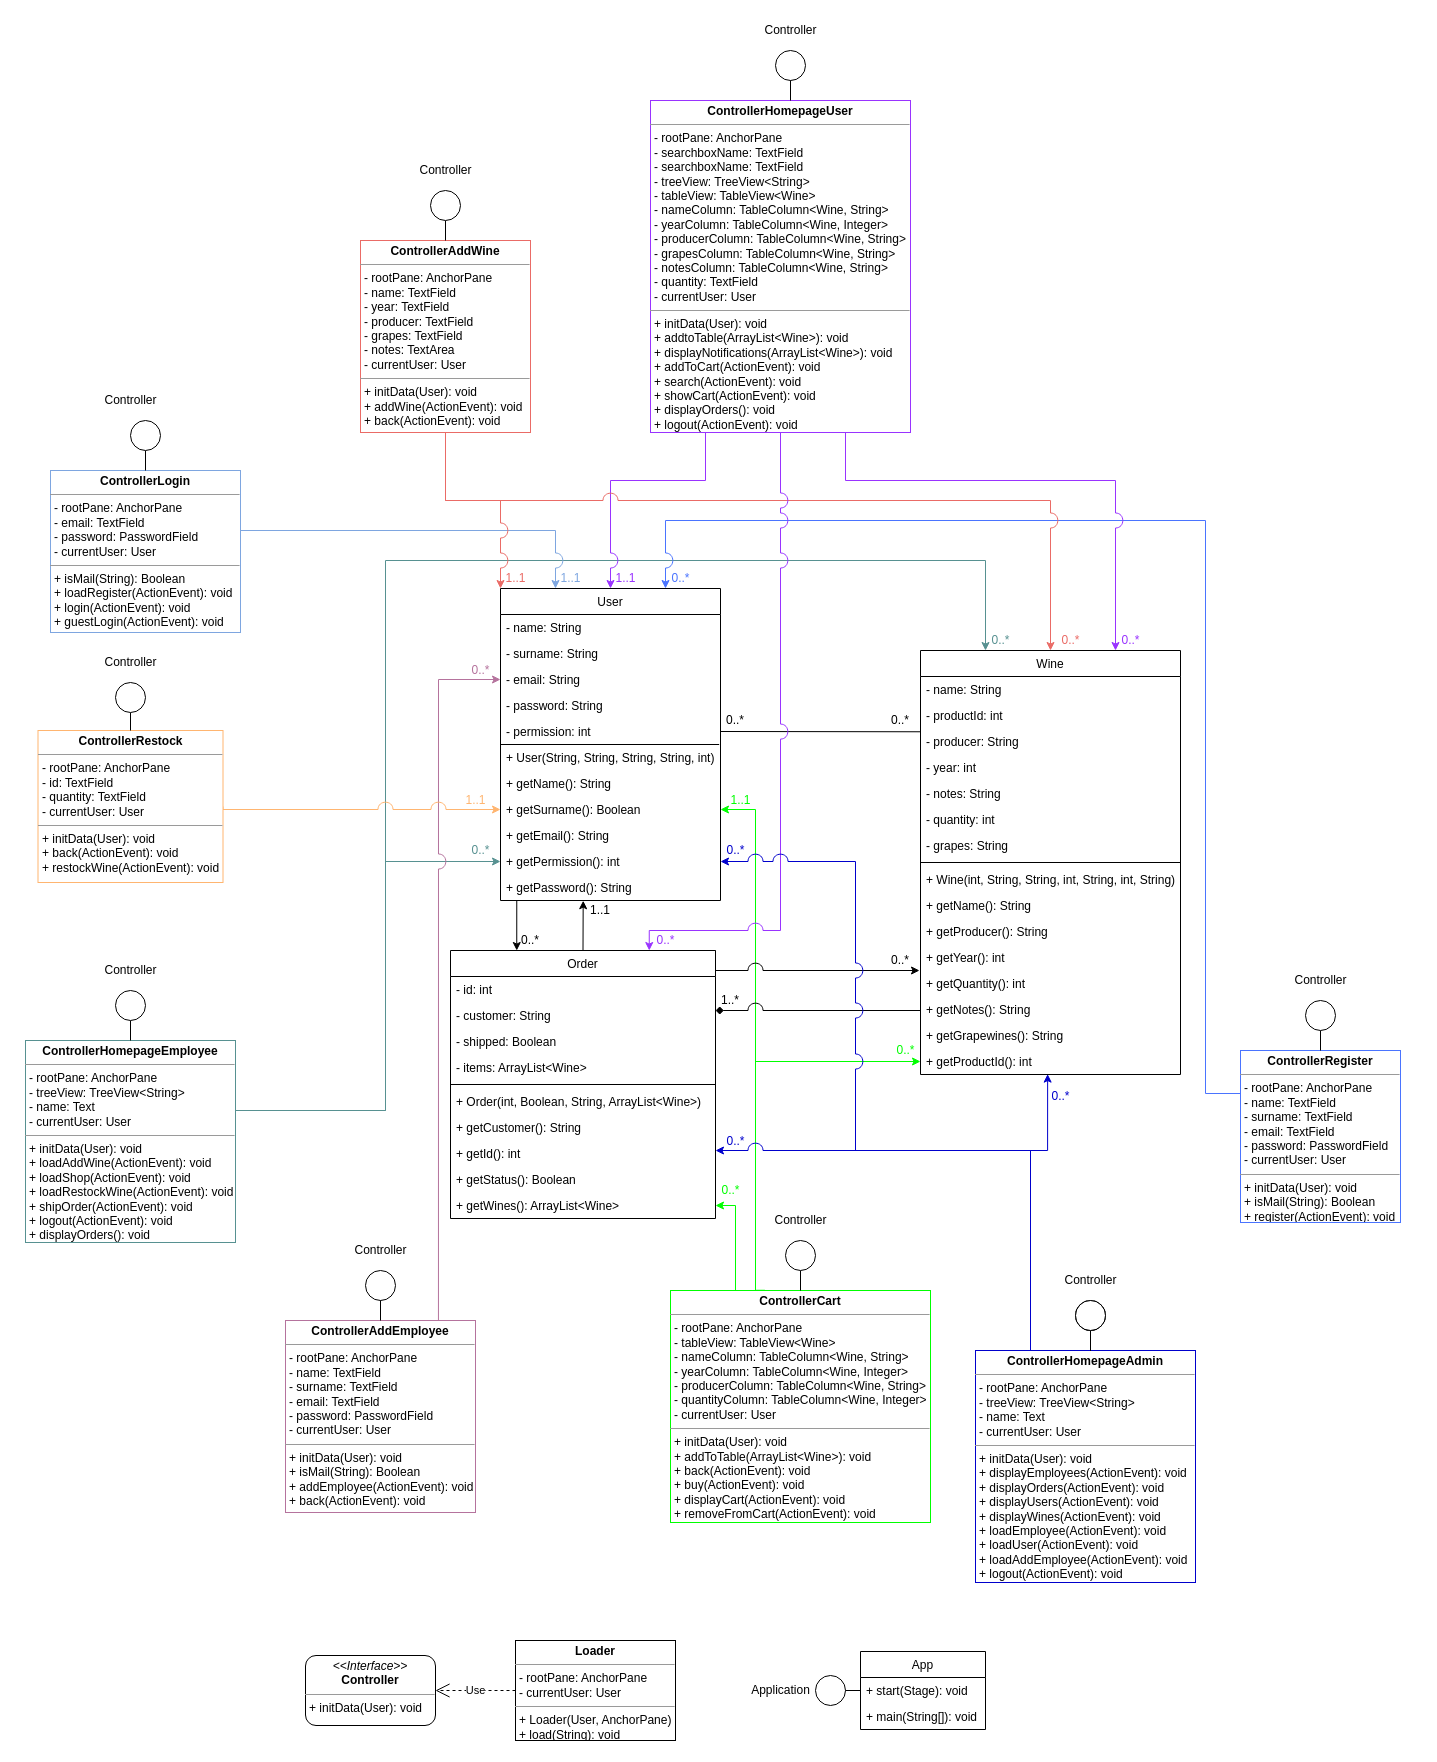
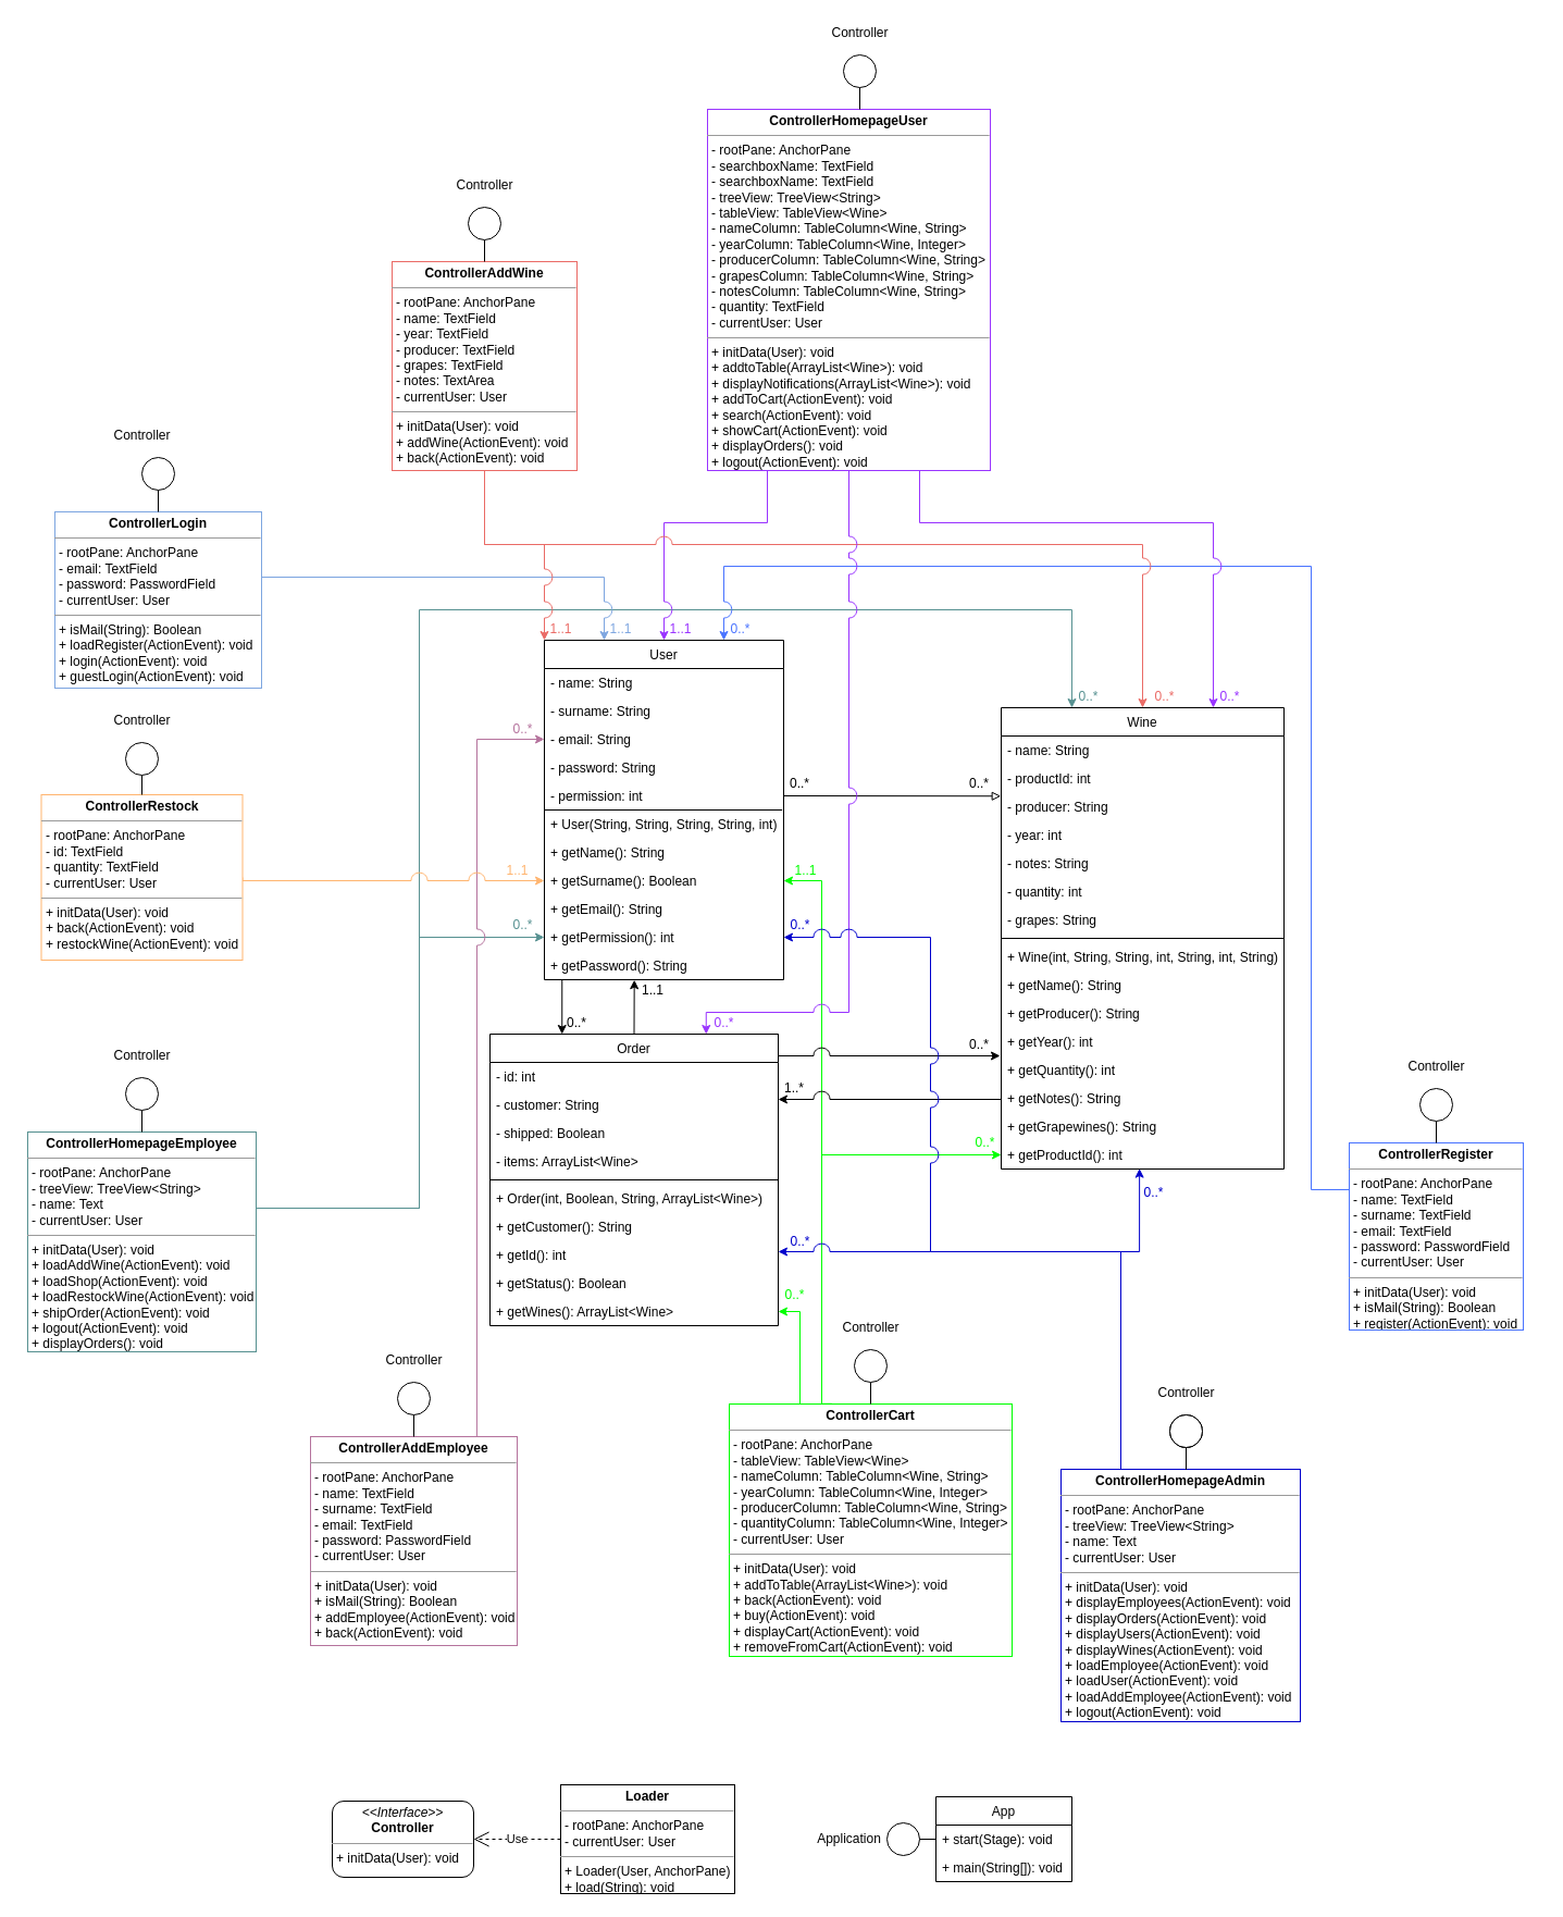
- <mxCell id="41" value="" style="endArrow=none;html=1;exitX=1;exitY=0.5;exitDx=0;exitDy=0;entryX=-0.001;entryY=0.126;entryDx=0;entryDy=0;entryPerimeter=0;startArrow=none;startFill=0;endFill=0;" parent="1" source="105" target="85" edge="1"><mxGeometry x="1610" y="-1470" width="50" height="50" as="geometry"><mxPoint x="670" y="733" as="sourcePoint" /><mxPoint x="920" y="734" as="targetPoint" /></mxGeometry></mxCell>
+ <mxCell id="41" value="" style="endArrow=block;html=1;exitX=1;exitY=0.5;exitDx=0;exitDy=0;entryX=-0.001;entryY=0.126;entryDx=0;entryDy=0;entryPerimeter=0;startArrow=none;startFill=0;endFill=0;" parent="1" source="105" target="85" edge="1"><mxGeometry x="1610" y="-1470" width="50" height="50" as="geometry"><mxPoint x="670" y="733" as="sourcePoint" /><mxPoint x="920" y="734" as="targetPoint" /></mxGeometry></mxCell>
- <mxCell id="125" style="edgeStyle=elbowEdgeStyle;rounded=0;jumpStyle=arc;jumpSize=15;orthogonalLoop=1;jettySize=auto;elbow=vertical;html=1;exitX=0;exitY=0.5;exitDx=0;exitDy=0;startArrow=none;startFill=0;endArrow=diamond;endFill=1;endSize=6;" parent="1" source="94" target="73" edge="1"><mxGeometry relative="1" as="geometry"><mxPoint x="715" y="980" as="targetPoint" /><Array as="points"><mxPoint x="795" y="1010" /><mxPoint x="805" y="980" /><mxPoint x="815" y="950" /></Array></mxGeometry></mxCell>
+ <mxCell id="125" style="edgeStyle=elbowEdgeStyle;rounded=0;jumpStyle=arc;jumpSize=15;orthogonalLoop=1;jettySize=auto;elbow=vertical;html=1;exitX=0;exitY=0.5;exitDx=0;exitDy=0;startArrow=none;startFill=0;endArrow=classic;endFill=1;endSize=6;" parent="1" source="94" target="73" edge="1"><mxGeometry relative="1" as="geometry"><mxPoint x="715" y="980" as="targetPoint" /><Array as="points"><mxPoint x="795" y="1010" /><mxPoint x="805" y="980" /><mxPoint x="815" y="950" /></Array></mxGeometry></mxCell>
